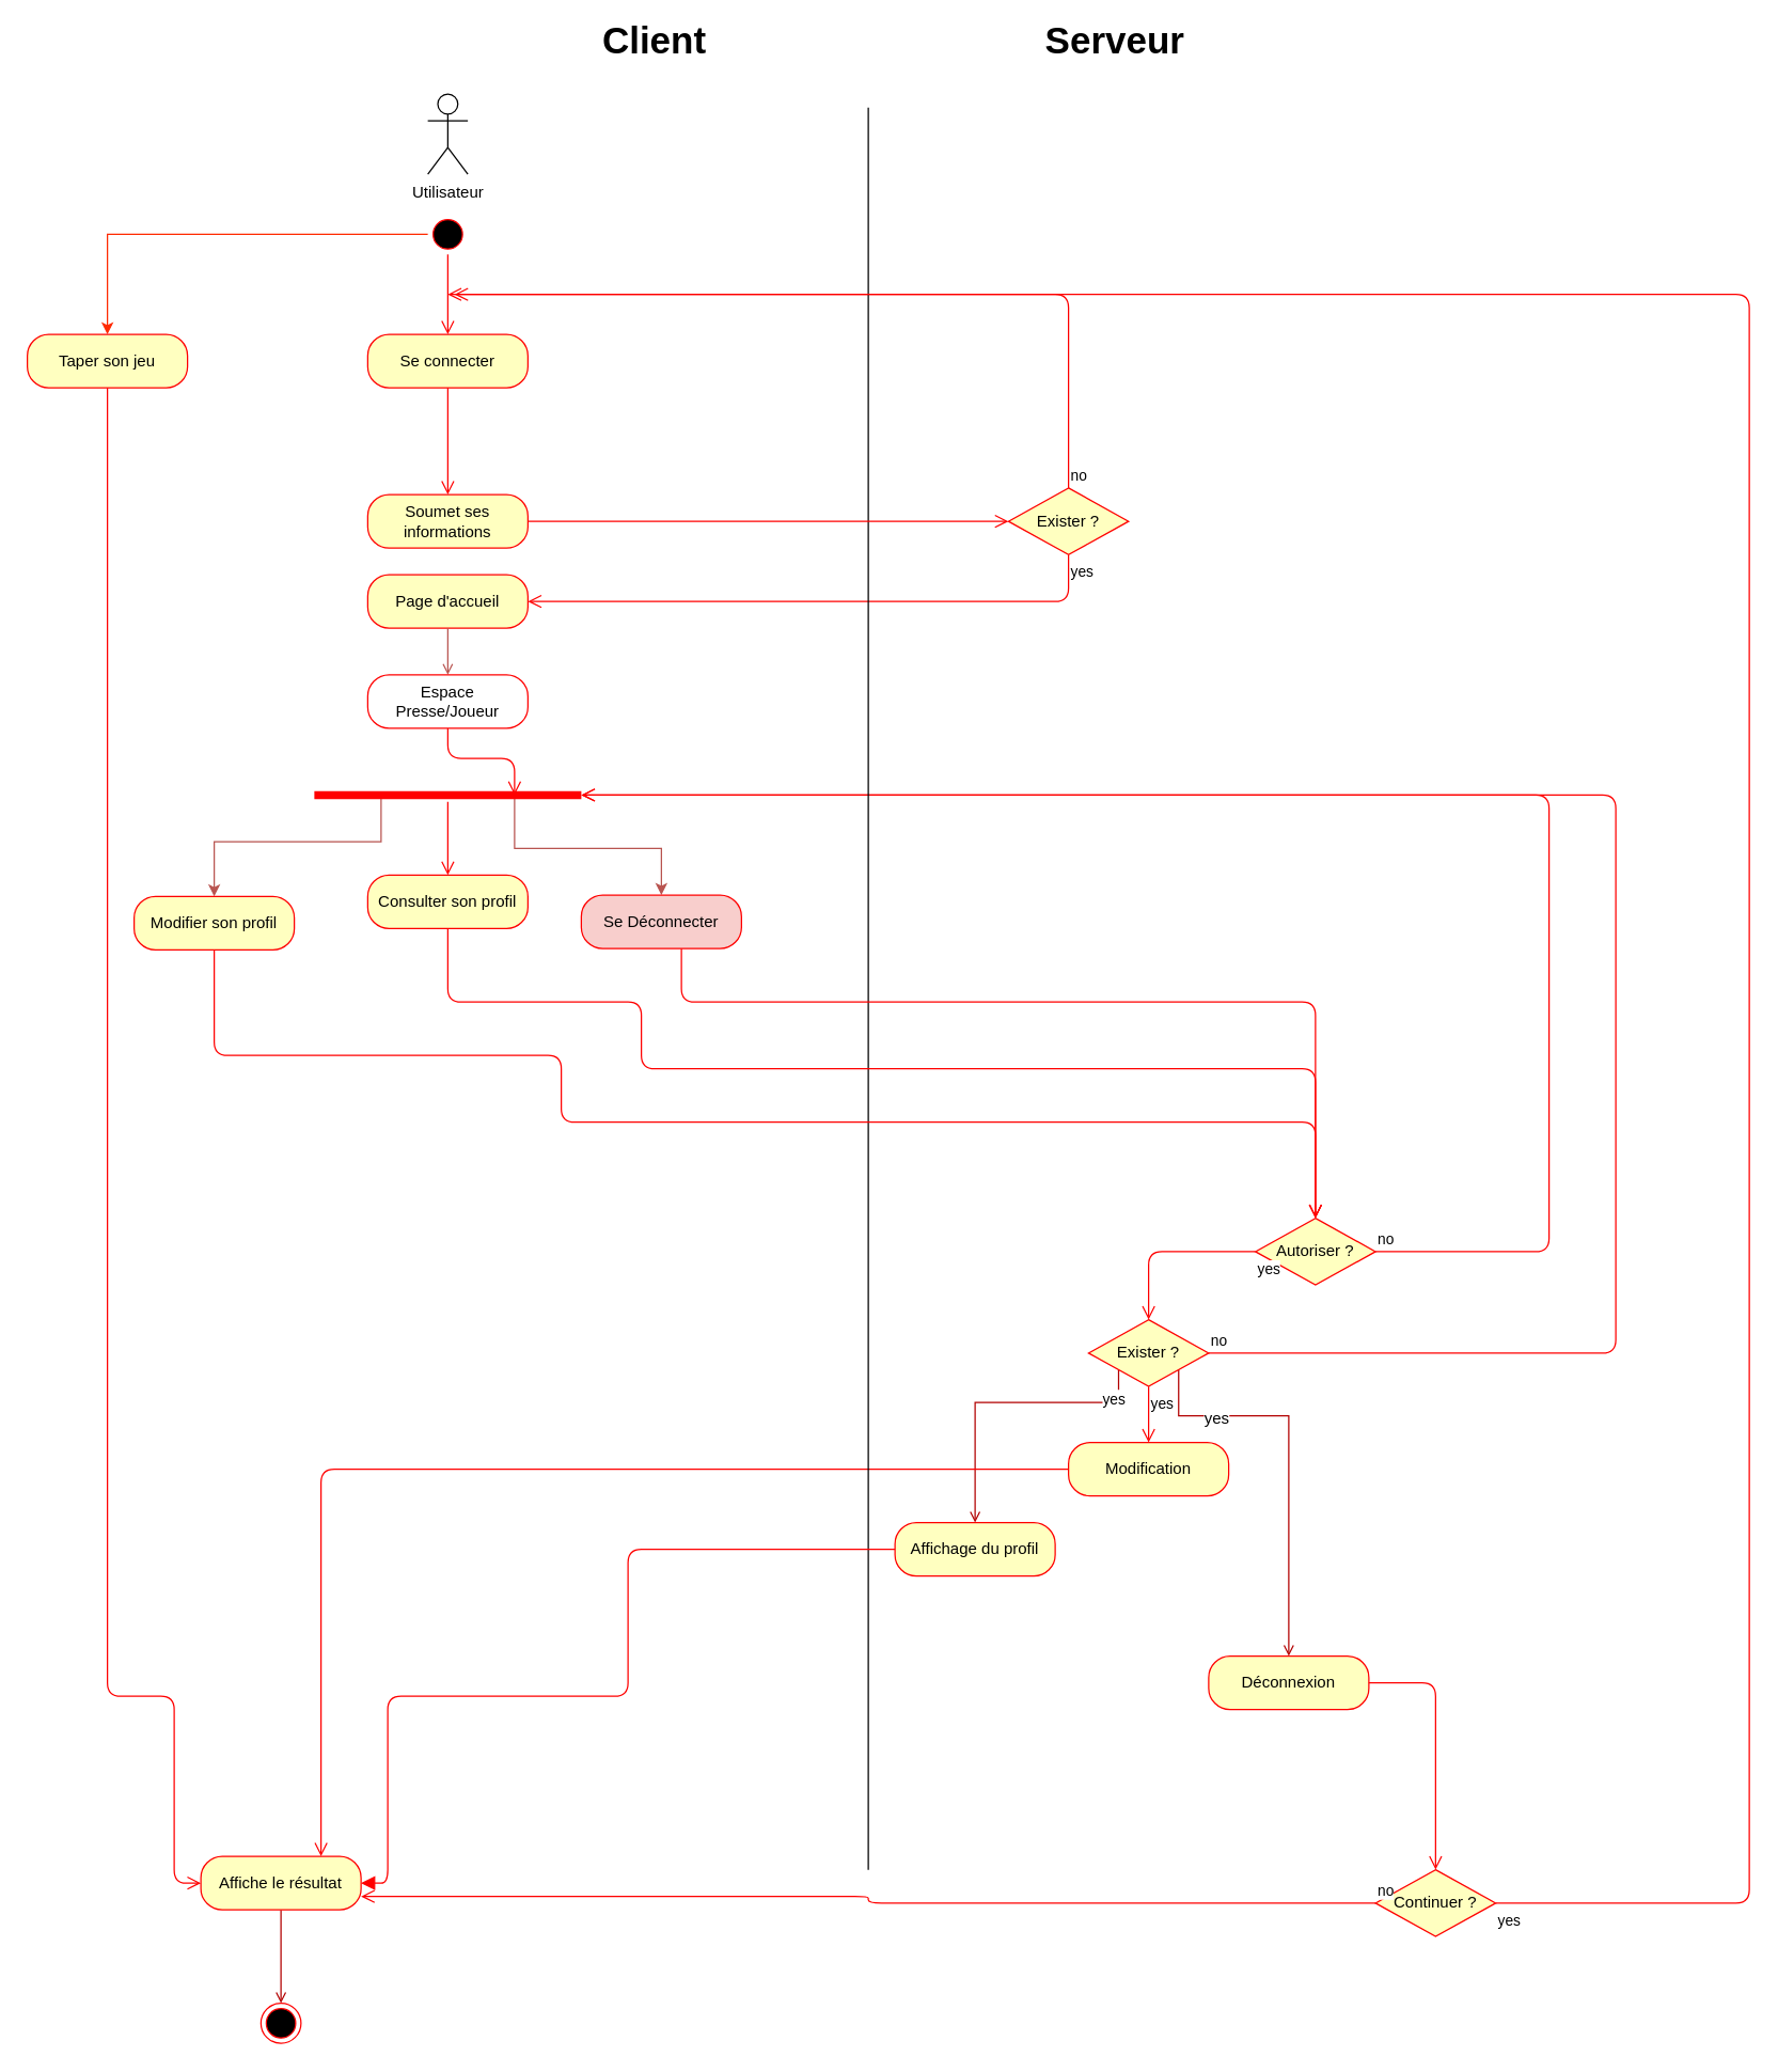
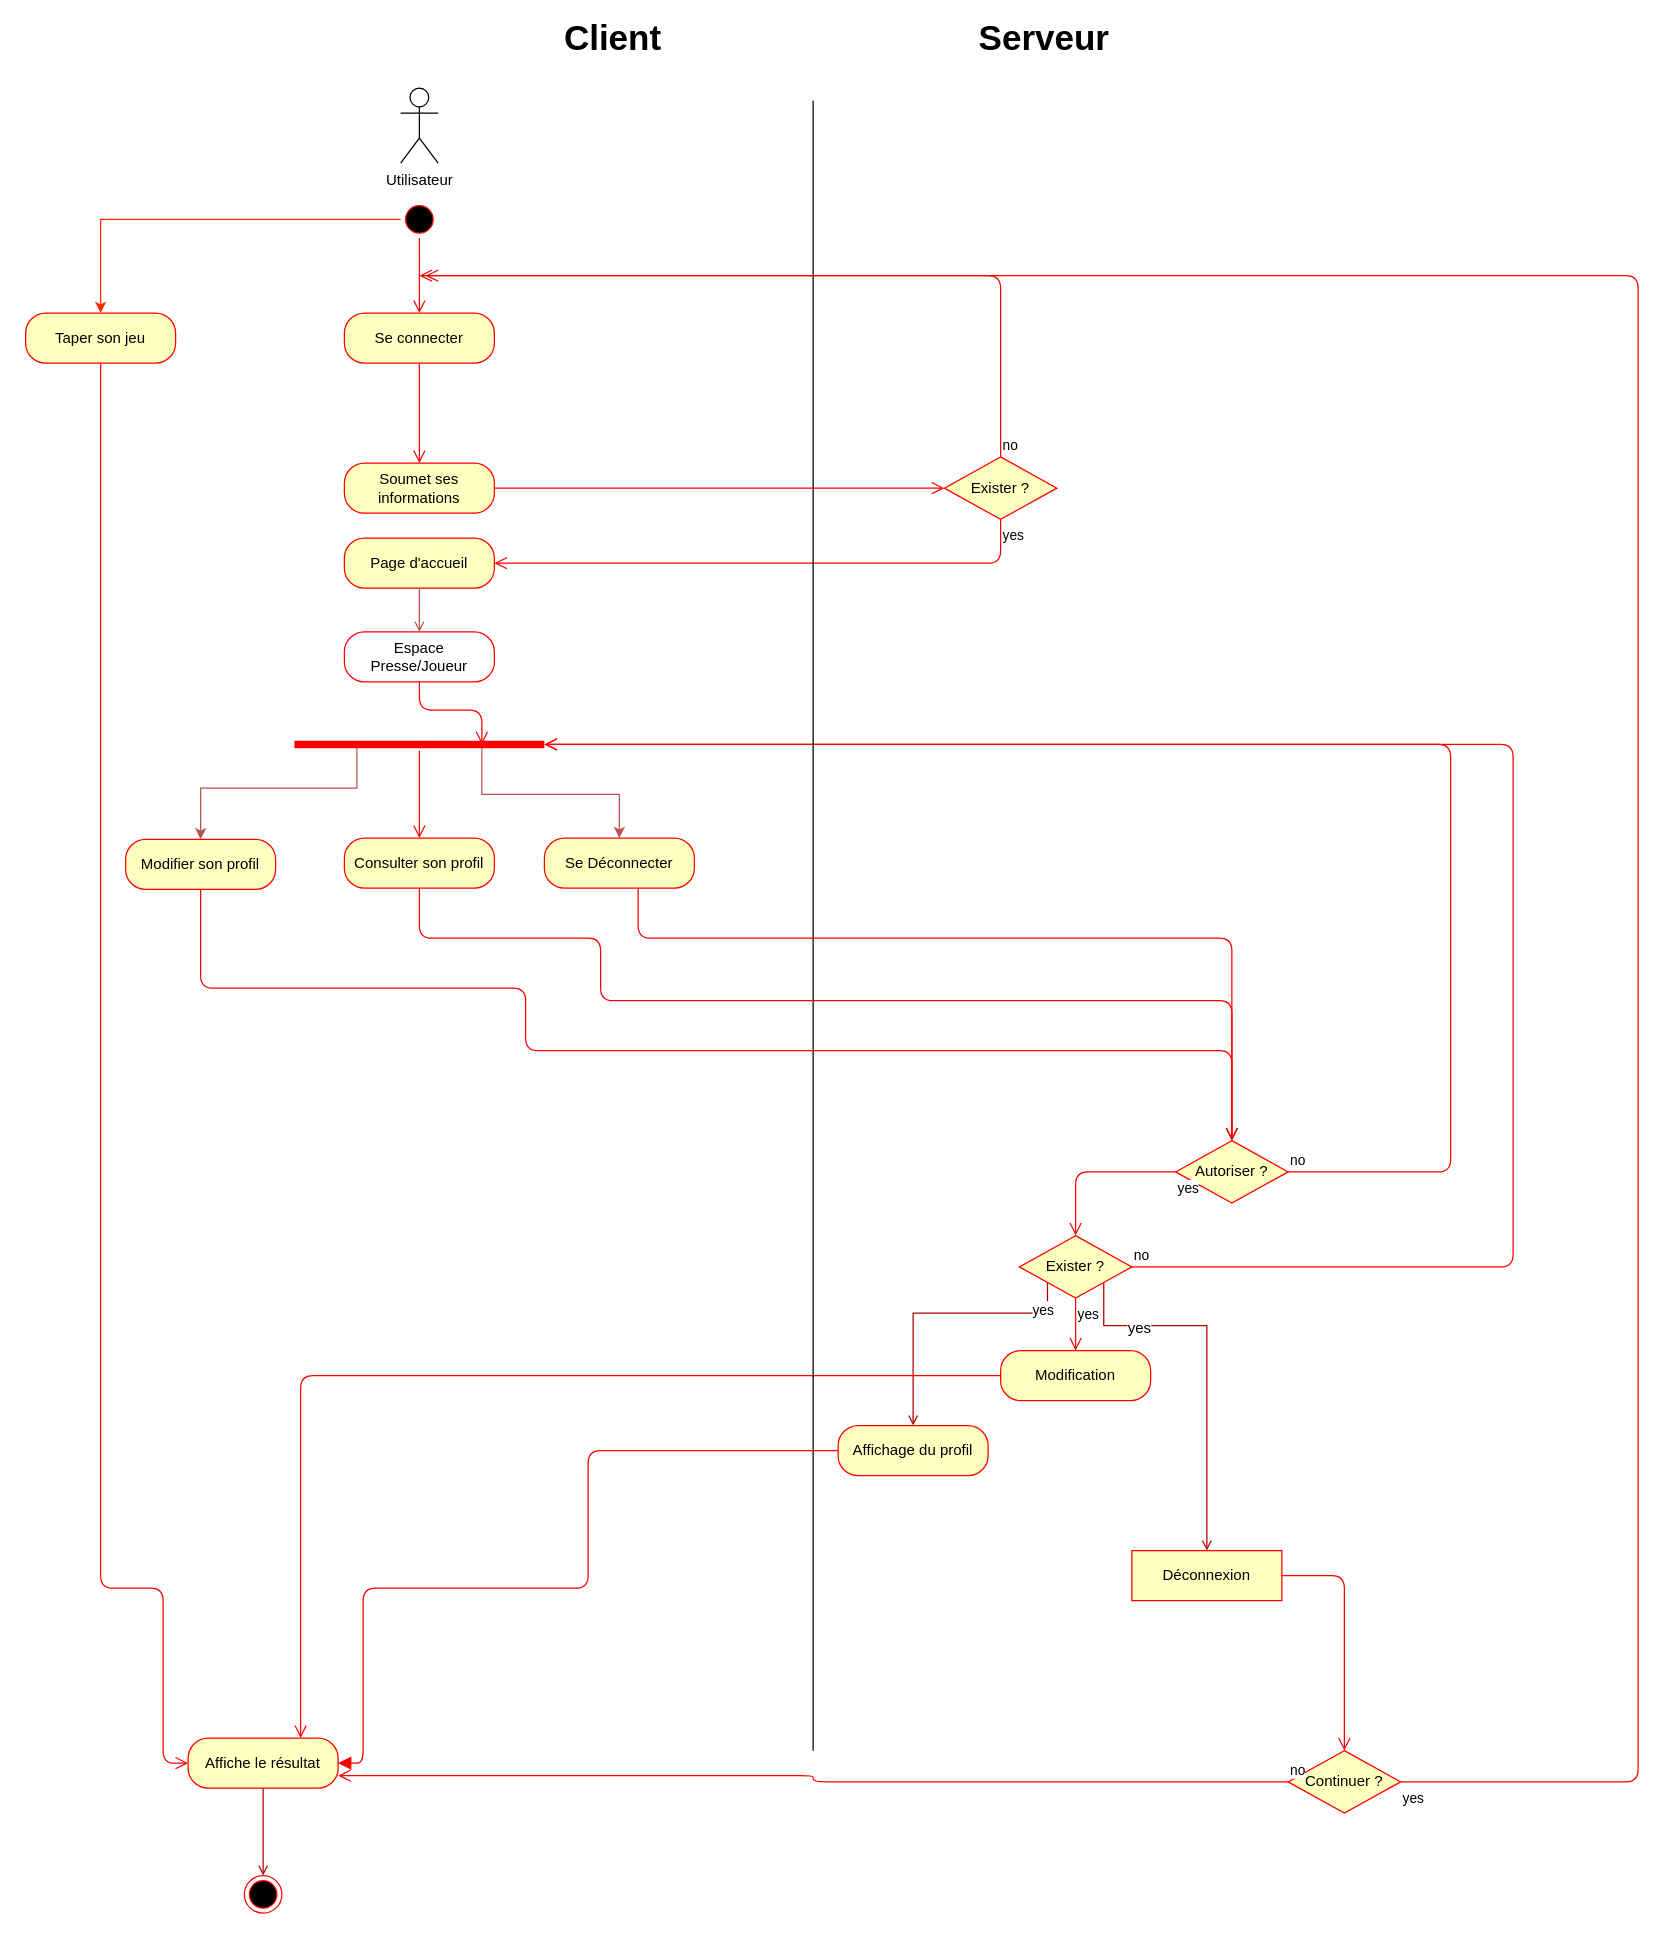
- <mxCell id="43" value="Consulter son profil" style="rounded=1;whiteSpace=wrap;html=1;arcSize=40;fontColor=#000000;fillColor=#ffffc0;strokeColor=#ff0000;" parent="1" vertex="1"><mxGeometry x="275" y="655" width="120" height="40" as="geometry" /></mxCell>
+ <mxCell id="43" value="Consulter son profil" style="rounded=1;whiteSpace=wrap;html=1;arcSize=40;fontColor=#000000;fillColor=#ffffc0;strokeColor=#ff0000;" parent="1" vertex="1"><mxGeometry x="275" y="670" width="120" height="40" as="geometry" /></mxCell>
- <mxCell id="47" value="Se Déconnecter" style="rounded=1;whiteSpace=wrap;html=1;arcSize=40;fontColor=#000000;fillColor=#f8cecc;strokeColor=#ff0000;" parent="1" vertex="1"><mxGeometry x="435" y="670" width="120" height="40" as="geometry" /></mxCell>
+ <mxCell id="47" value="Se Déconnecter" style="rounded=1;whiteSpace=wrap;html=1;arcSize=40;fontColor=#000000;fillColor=#ffffc0;strokeColor=#ff0000;" parent="1" vertex="1"><mxGeometry x="435" y="670" width="120" height="40" as="geometry" /></mxCell>
- <mxCell id="39" value="Déconnexion" style="rounded=1;whiteSpace=wrap;html=1;arcSize=40;fontColor=#000000;fillColor=#ffffc0;strokeColor=#ff0000;" parent="1" vertex="1"><mxGeometry x="905" y="1240" width="120" height="40" as="geometry" /></mxCell>
+ <mxCell id="39" value="Déconnexion" style="whiteSpace=wrap;html=1;arcSize=40;fontColor=#000000;fillColor=#ffffc0;strokeColor=#ff0000;rounded=0;" parent="1" vertex="1"><mxGeometry x="905" y="1240" width="120" height="40" as="geometry" /></mxCell>
